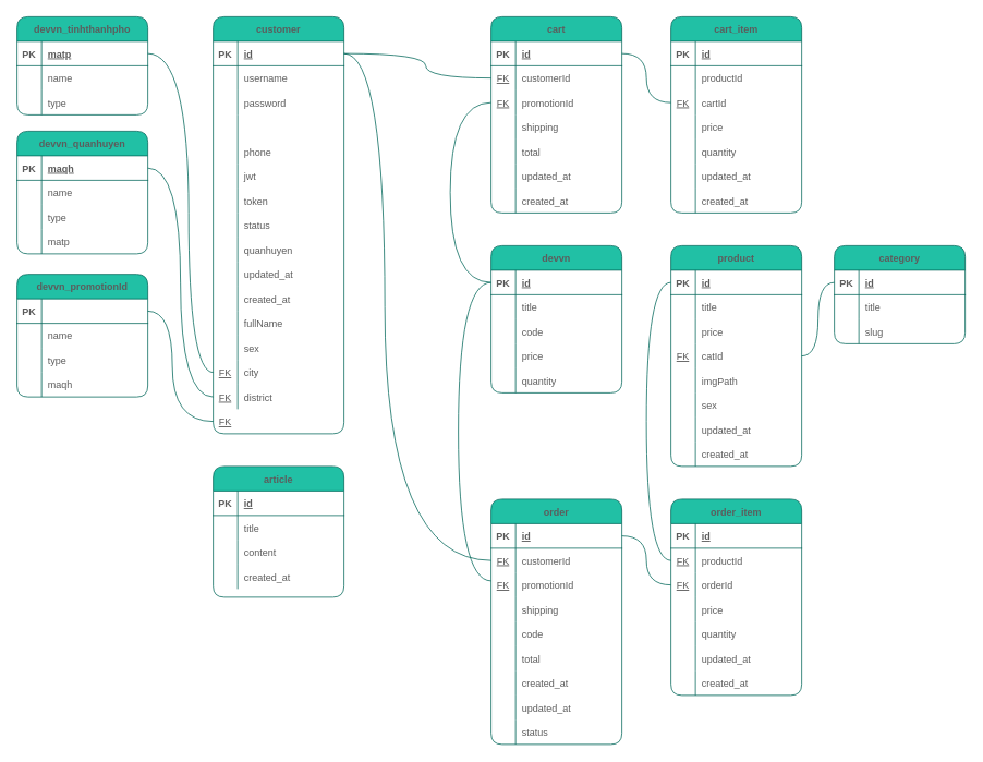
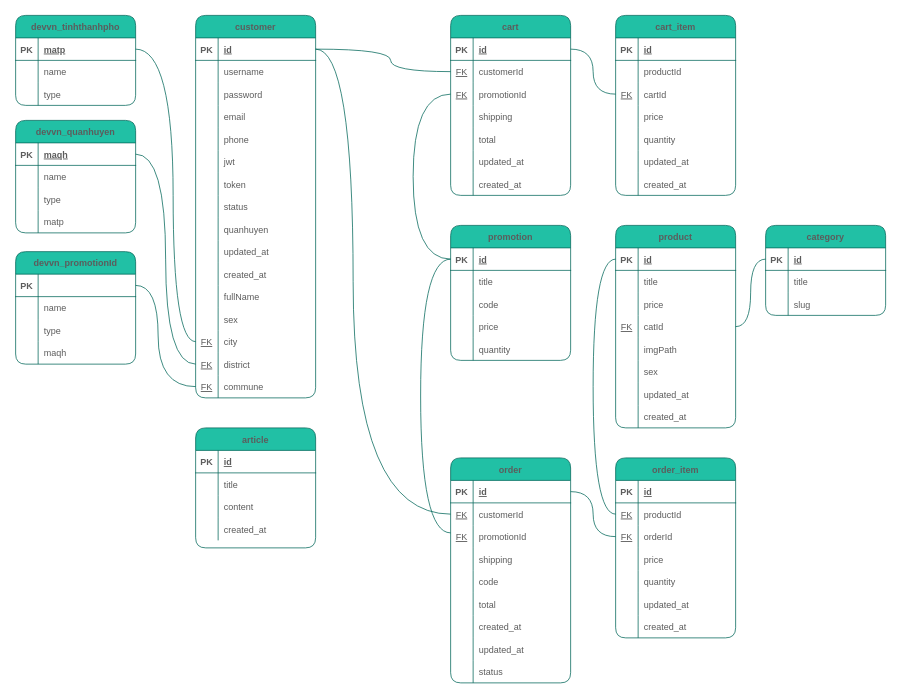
+ <mxCell id="131" value="email" style="shape=partialRectangle;connectable=0;fillColor=none;top=0;left=0;bottom=0;right=0;align=left;spacingLeft=6;overflow=hidden;strokeColor=#006658;fontColor=#5C5C5C;rounded=1;" vertex="1" parent="129"><mxGeometry x="30" width="130" height="30" as="geometry" /></mxCell>
- <mxCell id="193" value="devvn" style="shape=table;startSize=30;container=1;collapsible=1;childLayout=tableLayout;fixedRows=1;rowLines=0;fontStyle=1;align=center;resizeLast=1;fillColor=#21C0A5;strokeColor=#006658;fontColor=#5C5C5C;rounded=1;" vertex="1" parent="1"><mxGeometry x="600" y="300" width="160" height="180" as="geometry" /></mxCell>
+ <mxCell id="193" value="promotion" style="shape=table;startSize=30;container=1;collapsible=1;childLayout=tableLayout;fixedRows=1;rowLines=0;fontStyle=1;align=center;resizeLast=1;fillColor=#21C0A5;strokeColor=#006658;fontColor=#5C5C5C;rounded=1;" vertex="1" parent="1"><mxGeometry x="600" y="300" width="160" height="180" as="geometry" /></mxCell>
+ <mxCell id="167" value="commune" style="shape=partialRectangle;connectable=0;fillColor=none;top=0;left=0;bottom=0;right=0;align=left;spacingLeft=6;overflow=hidden;strokeColor=#006658;fontColor=#5C5C5C;rounded=1;" vertex="1" parent="165"><mxGeometry x="30" width="130" height="30" as="geometry" /></mxCell>
